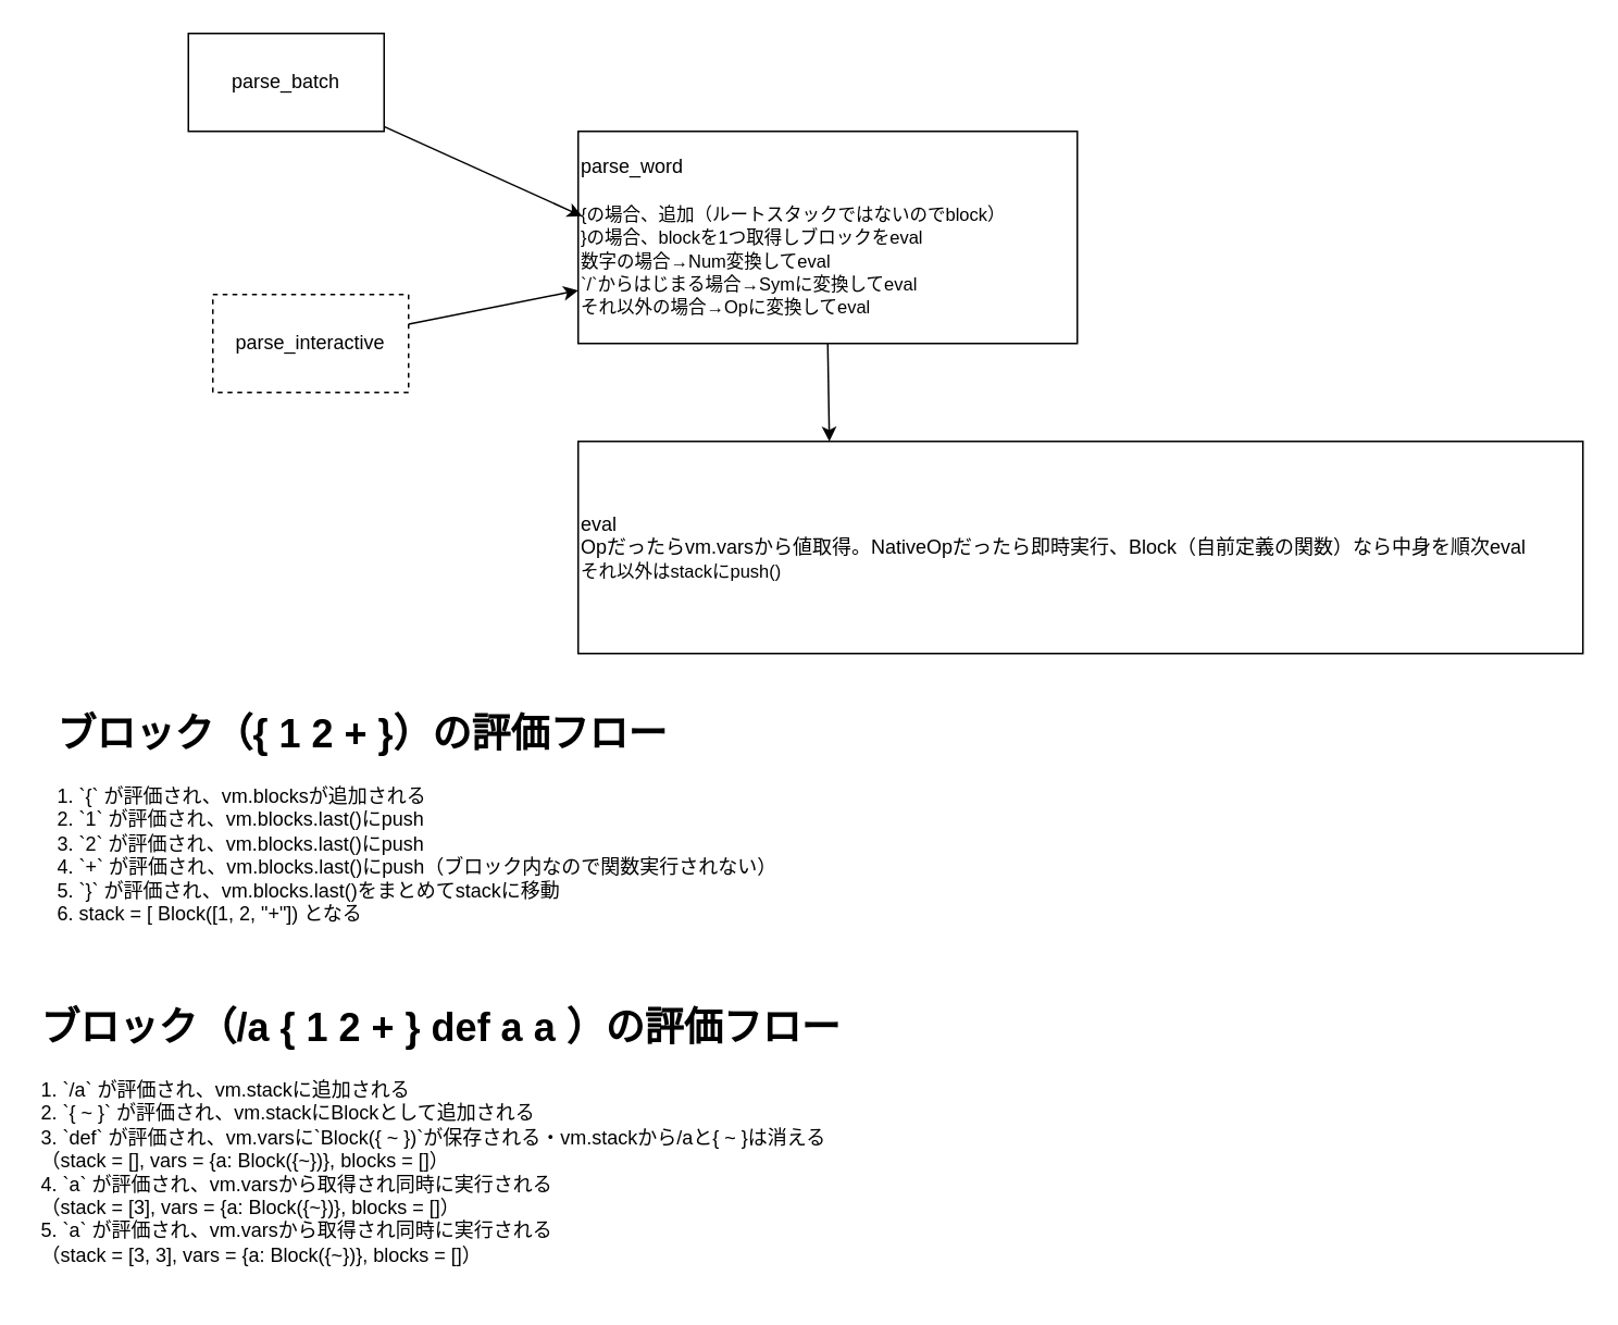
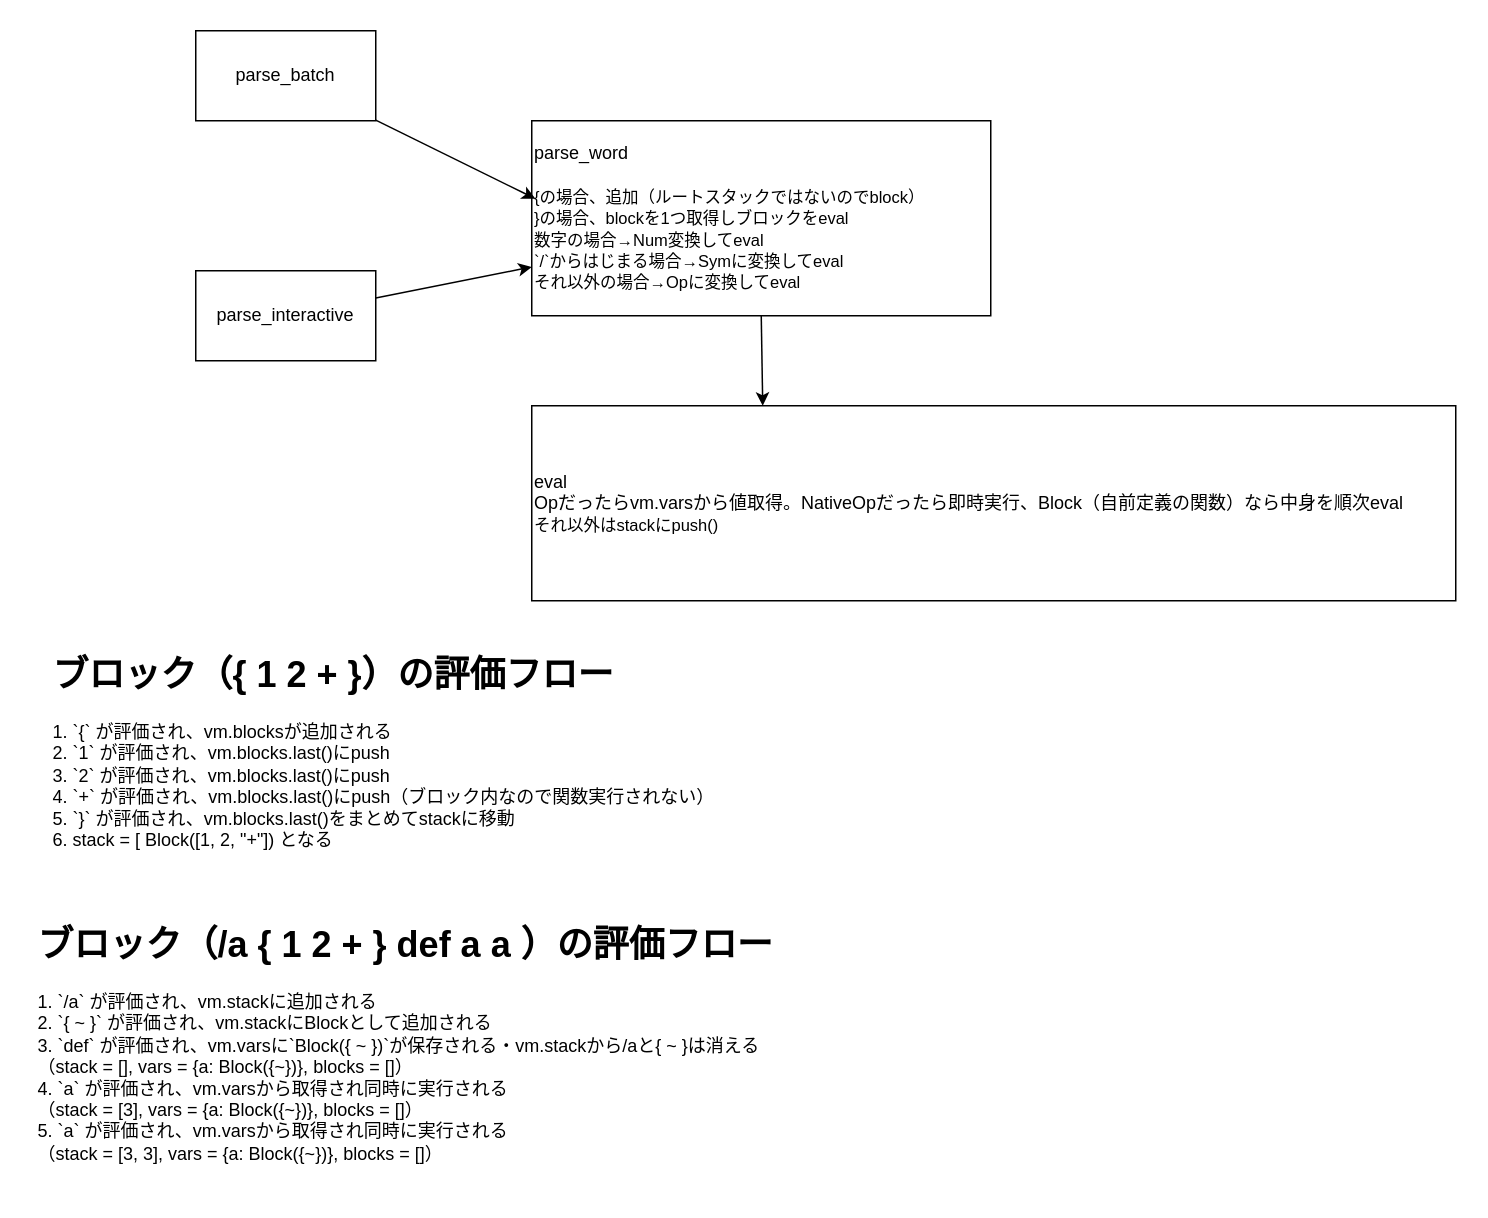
- <mxCell id="5" value="parse_batch" style="rounded=0;whiteSpace=wrap;html=1;" vertex="1" parent="1"><mxGeometry x="115" y="20" width="120" height="60" as="geometry" /></mxCell>
+ <mxCell id="5" value="parse_batch" style="rounded=0;whiteSpace=wrap;html=1;" vertex="1" parent="1"><mxGeometry x="130" y="20" width="120" height="60" as="geometry" /></mxCell>
- <mxCell id="7" value="parse_interactive" style="rounded=0;whiteSpace=wrap;html=1;dashed=1;" vertex="1" parent="1"><mxGeometry x="130" y="180" width="120" height="60" as="geometry" /></mxCell>
+ <mxCell id="7" value="parse_interactive" style="rounded=0;whiteSpace=wrap;html=1;" vertex="1" parent="1"><mxGeometry x="130" y="180" width="120" height="60" as="geometry" /></mxCell>
